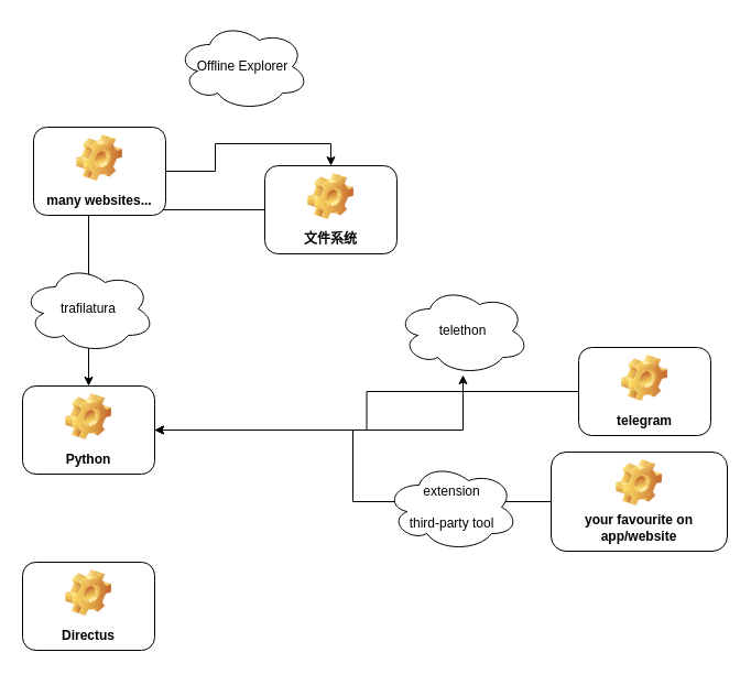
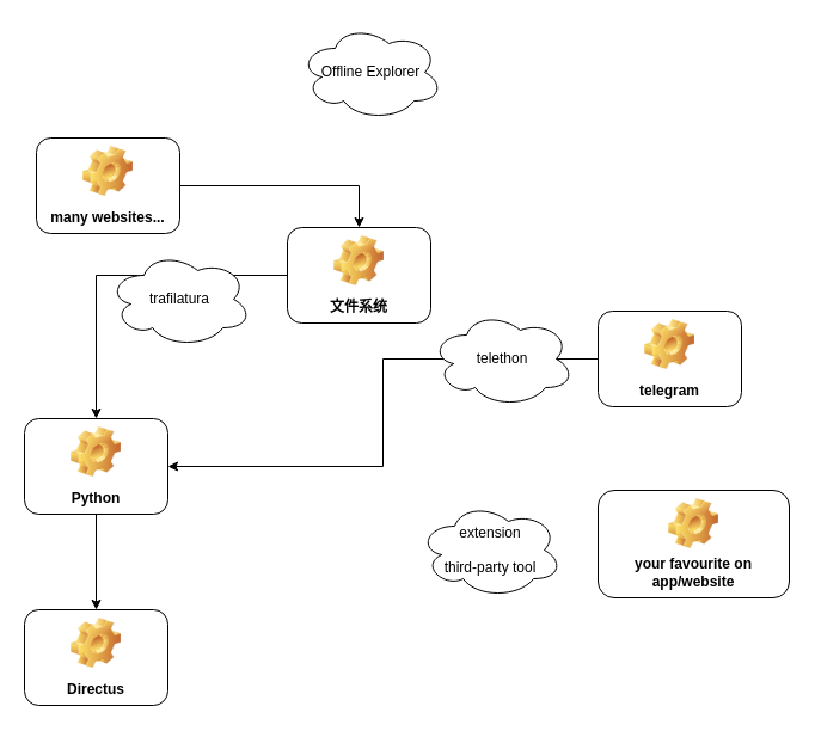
- <mxCell id="16" value="Offline Explorer" style="ellipse;shape=cloud;whiteSpace=wrap;html=1;" vertex="1" parent="1"><mxGeometry x="160" y="20" width="120" height="80" as="geometry" /></mxCell>
+ <mxCell id="16" value="Offline Explorer" style="ellipse;shape=cloud;whiteSpace=wrap;html=1;" vertex="1" parent="1"><mxGeometry x="250" y="20" width="120" height="80" as="geometry" /></mxCell>
- <mxCell id="4" value="文件系统" style="label;whiteSpace=wrap;html=1;align=center;verticalAlign=bottom;spacingLeft=0;spacingBottom=4;imageAlign=center;imageVerticalAlign=top;image=img/clipart/Gear_128x128.png" vertex="1" parent="1"><mxGeometry x="240" y="150" width="120" height="80" as="geometry" /></mxCell>
+ <mxCell id="4" value="文件系统" style="label;whiteSpace=wrap;html=1;align=center;verticalAlign=bottom;spacingLeft=0;spacingBottom=4;imageAlign=center;imageVerticalAlign=top;image=img/clipart/Gear_128x128.png" vertex="1" parent="1"><mxGeometry x="240" y="190" width="120" height="80" as="geometry" /></mxCell>
- <mxCell id="12" value="trafilatura" style="ellipse;shape=cloud;whiteSpace=wrap;html=1;" vertex="1" parent="1"><mxGeometry x="20" y="240" width="120" height="80" as="geometry" /></mxCell>
+ <mxCell id="12" value="trafilatura" style="ellipse;shape=cloud;whiteSpace=wrap;html=1;" vertex="1" parent="1"><mxGeometry x="90" y="210" width="120" height="80" as="geometry" /></mxCell>
- <mxCell id="9" value="telegram" style="label;whiteSpace=wrap;html=1;align=center;verticalAlign=bottom;spacingLeft=0;spacingBottom=4;imageAlign=center;imageVerticalAlign=top;image=img/clipart/Gear_128x128.png" vertex="1" parent="1"><mxGeometry x="525" y="315" width="120" height="80" as="geometry" /></mxCell>
+ <mxCell id="9" value="telegram" style="label;whiteSpace=wrap;html=1;align=center;verticalAlign=bottom;spacingLeft=0;spacingBottom=4;imageAlign=center;imageVerticalAlign=top;image=img/clipart/Gear_128x128.png" vertex="1" parent="1"><mxGeometry x="500" y="260" width="120" height="80" as="geometry" /></mxCell>
- <mxCell id="5" value="" style="edgeStyle=orthogonalEdgeStyle;rounded=0;orthogonalLoop=1;jettySize=auto;html=1;" edge="1" parent="1" source="6" target="14"><mxGeometry relative="1" as="geometry" /></mxCell>
+ <mxCell id="5" value="" style="edgeStyle=orthogonalEdgeStyle;rounded=0;orthogonalLoop=1;jettySize=auto;html=1;" edge="1" parent="1" source="6" target="7"><mxGeometry relative="1" as="geometry" /></mxCell>
- <mxCell id="10" style="edgeStyle=orthogonalEdgeStyle;rounded=0;orthogonalLoop=1;jettySize=auto;html=1;entryX=1;entryY=0.5;entryDx=0;entryDy=0;" edge="1" parent="1" source="11" target="6"><mxGeometry relative="1" as="geometry" /></mxCell>
